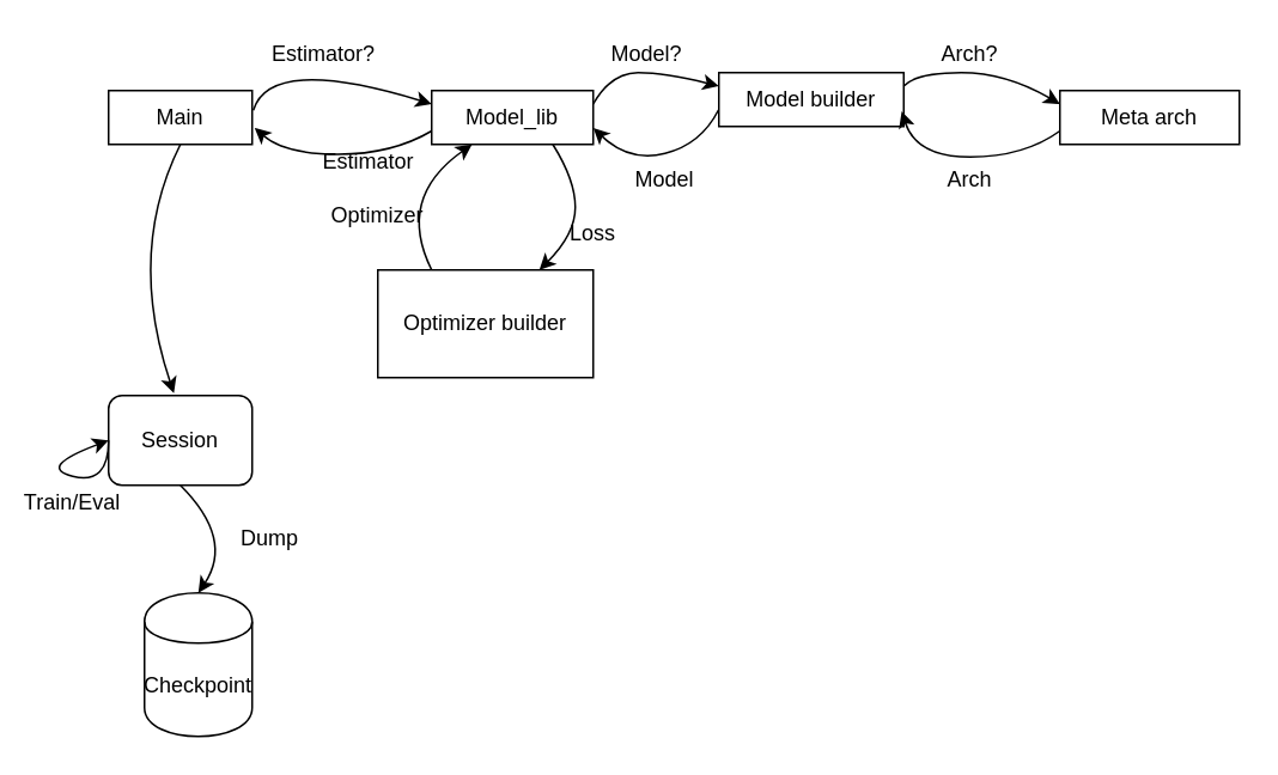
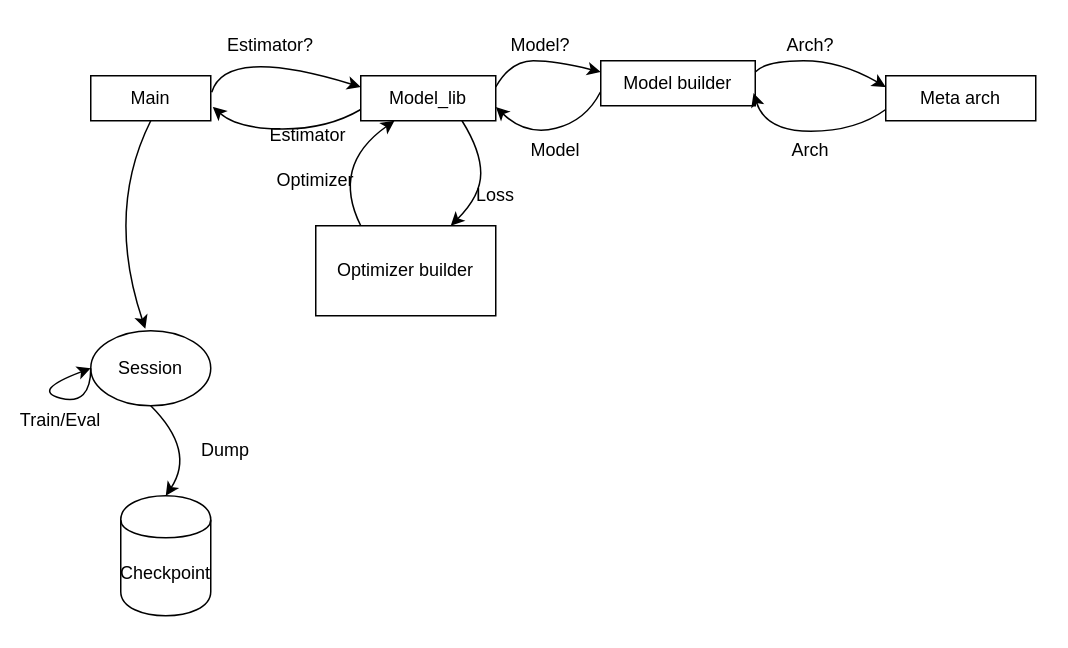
- <mxCell id="23" value="Session" style="whiteSpace=wrap;html=1;rounded=1;" vertex="1" parent="1"><mxGeometry x="60" y="220" width="80" height="50" as="geometry" /></mxCell>
+ <mxCell id="23" value="Session" style="ellipse;whiteSpace=wrap;html=1;" vertex="1" parent="1"><mxGeometry x="60" y="220" width="80" height="50" as="geometry" /></mxCell>
